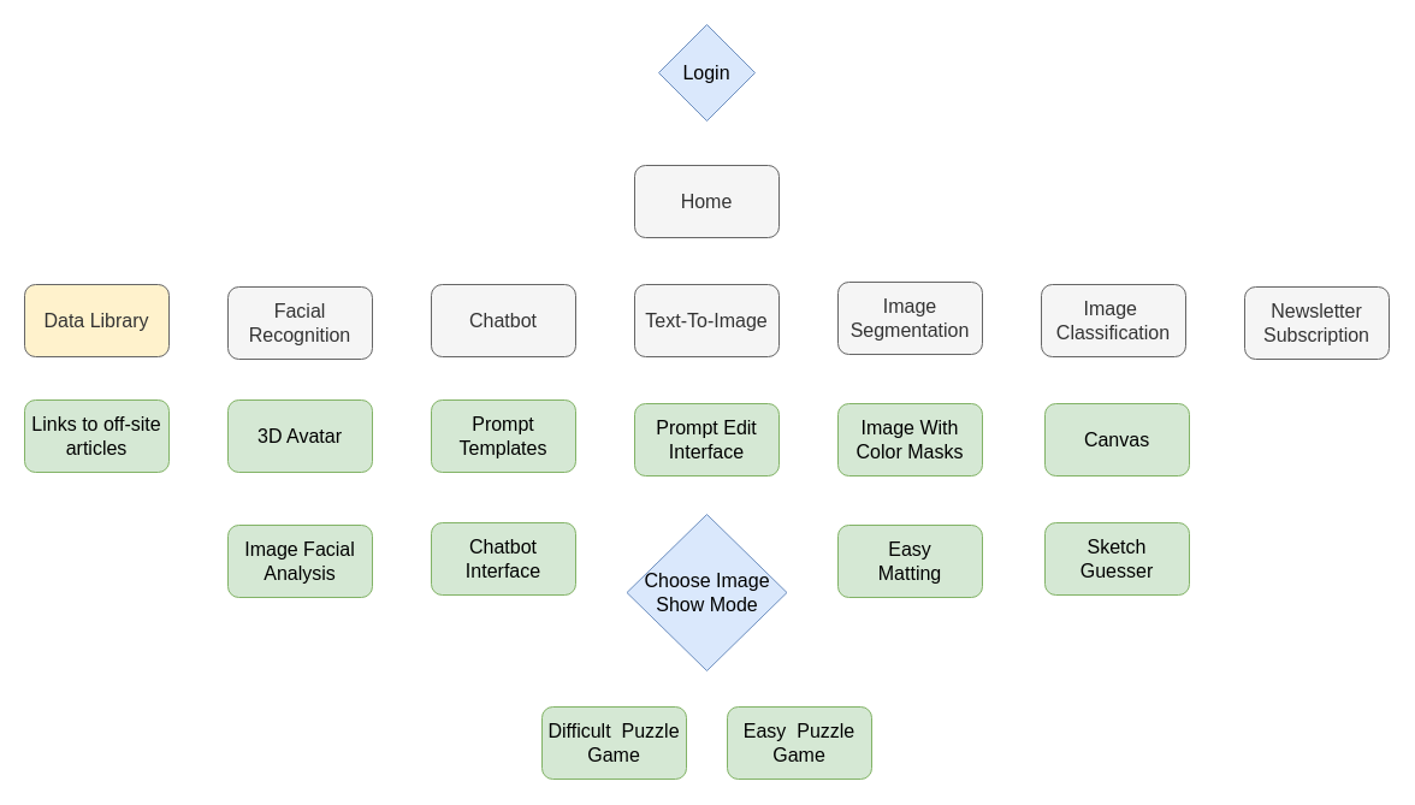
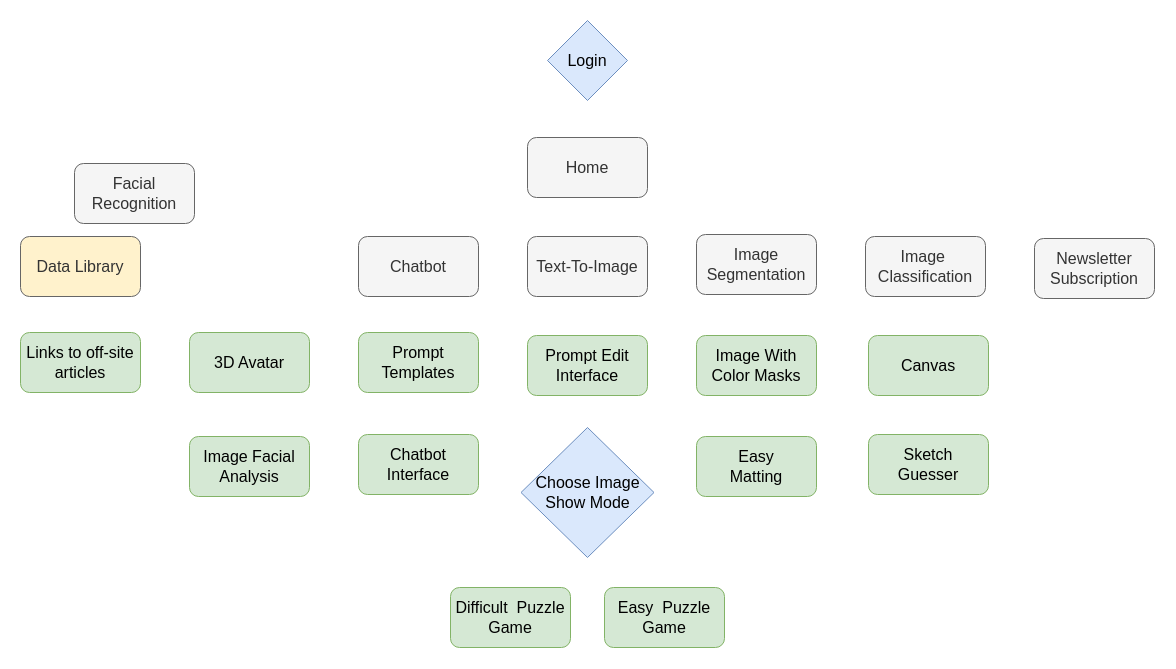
- <mxCell id="4" value="Facial Recognition" style="rounded=1;whiteSpace=wrap;html=1;fontSize=16;fillColor=#f5f5f5;fontColor=#333333;strokeColor=#666666;" parent="1" vertex="1"><mxGeometry x="189" y="238" width="120" height="60" as="geometry" /></mxCell>
+ <mxCell id="4" value="Facial Recognition" style="rounded=1;whiteSpace=wrap;html=1;fontSize=16;fillColor=#f5f5f5;fontColor=#333333;strokeColor=#666666;" parent="1" vertex="1"><mxGeometry x="74" y="163" width="120" height="60" as="geometry" /></mxCell>
